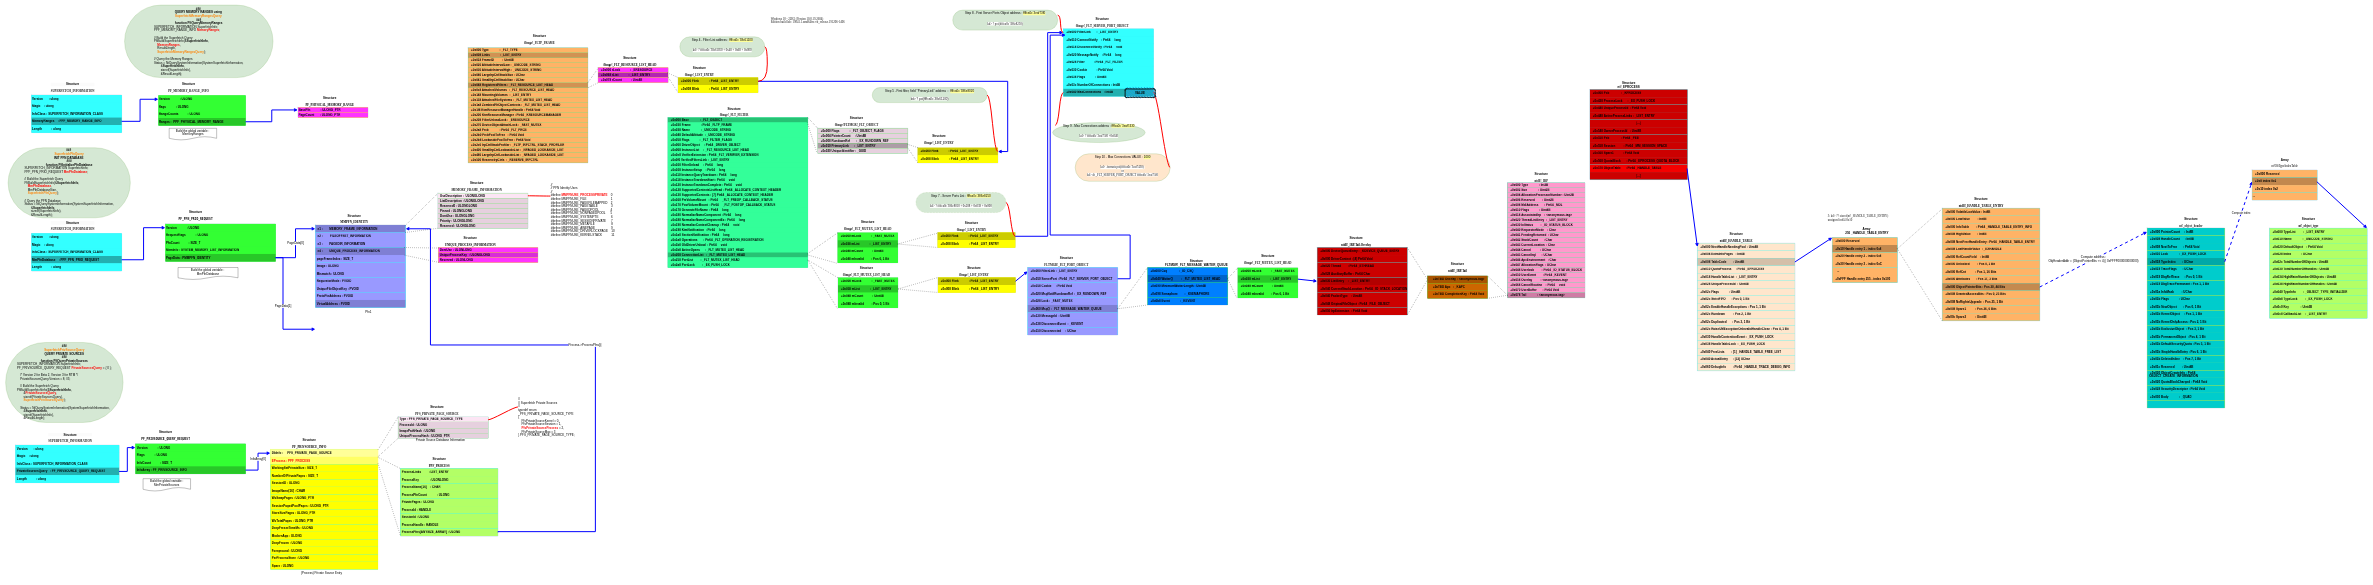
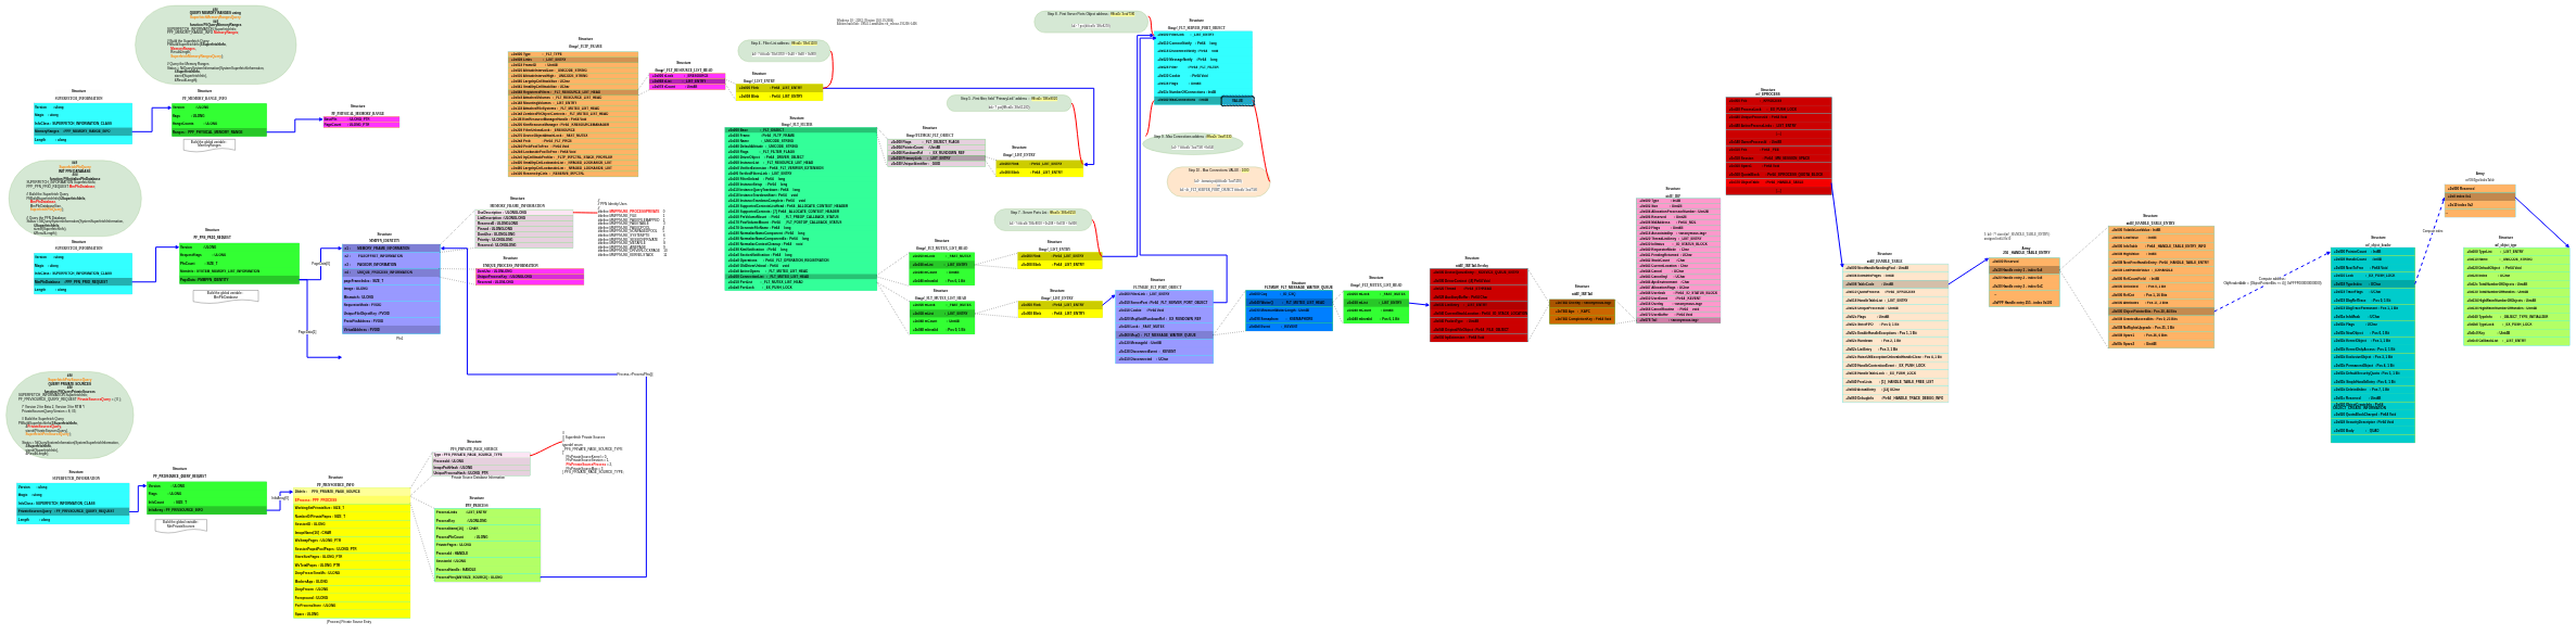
- <mxCell id="232" value="&lt;div&gt;Step 7 - Server Ports List : &lt;span style=&quot;background-color: rgb(255, 255, 153);&quot;&gt;ffffca0c`386e8250&lt;/span&gt;&lt;/div&gt;&lt;div&gt;&lt;br&gt;&lt;pre style=&quot;font-family: Consolas&quot;&gt;&lt;span style=&quot;color: #1e1e1e;background-color: #ffffff;&quot;&gt;kd&amp;gt; ? ffffca0c`386e8010 + 0x208 + 0x038 + 0x000&lt;/span&gt;&lt;/pre&gt;&lt;span style=&quot;background-color: transparent;&quot;&gt;&lt;/span&gt;&lt;/div&gt;" style="whiteSpace=wrap;html=1;rounded=1;arcSize=50;align=center;verticalAlign=middle;strokeWidth=1;autosize=1;spacing=4;treeFolding=1;treeMoving=1;newEdgeStyle={&quot;edgeStyle&quot;:&quot;entityRelationEdgeStyle&quot;,&quot;startArrow&quot;:&quot;none&quot;,&quot;endArrow&quot;:&quot;none&quot;,&quot;segment&quot;:10,&quot;curved&quot;:1};fontSize=12;fillColor=#d5e8d4;strokeColor=#82b366;dashed=1;" parent="1" vertex="1"><mxGeometry x="3663" y="770" width="360" height="80" as="geometry" /></mxCell>
+ <mxCell id="232" value="&lt;div&gt;Step 7 - Server Ports List : &lt;span style=&quot;background-color: rgb(255, 255, 153);&quot;&gt;ffffca0c`386e8250&lt;/span&gt;&lt;/div&gt;&lt;div&gt;&lt;br&gt;&lt;pre style=&quot;font-family: Consolas&quot;&gt;&lt;span style=&quot;color: #1e1e1e;background-color: #ffffff;&quot;&gt;kd&amp;gt; ? ffffca0c`386e8010 + 0x208 + 0x038 + 0x000&lt;/span&gt;&lt;/pre&gt;&lt;span style=&quot;background-color: transparent;&quot;&gt;&lt;/span&gt;&lt;/div&gt;" style="whiteSpace=wrap;html=1;rounded=1;arcSize=50;align=center;verticalAlign=middle;strokeWidth=1;autosize=1;spacing=4;treeFolding=1;treeMoving=1;newEdgeStyle={&quot;edgeStyle&quot;:&quot;entityRelationEdgeStyle&quot;,&quot;startArrow&quot;:&quot;none&quot;,&quot;endArrow&quot;:&quot;none&quot;,&quot;segment&quot;:10,&quot;curved&quot;:1};fontSize=12;fillColor=#d5e8d4;strokeColor=#82b366;" parent="1" vertex="1"><mxGeometry x="3663" y="770" width="360" height="80" as="geometry" /></mxCell>
- <mxCell id="439" value="&amp;nbsp;&amp;nbsp; +0x02c Duplicated&amp;nbsp;&amp;nbsp;&amp;nbsp;&amp;nbsp;&amp;nbsp;&amp;nbsp; : Pos 3, 1 Bit" style="shape=partialRectangle;html=1;whiteSpace=wrap;connectable=0;fillColor=#FFE6CC;top=0;left=0;bottom=0;right=0;overflow=hidden;strokeColor=#001DBC;fontStyle=1;fontColor=#000000;align=left;" parent="438" vertex="1"><mxGeometry width="390" height="30" as="geometry"><mxRectangle width="390" height="30" as="alternateBounds" /></mxGeometry></mxCell>
+ <mxCell id="439" value="&amp;nbsp;&amp;nbsp; +0x02c ListEntry&amp;nbsp;&amp;nbsp;&amp;nbsp;&amp;nbsp;&amp;nbsp;&amp;nbsp; : Pos 3, 1 Bit" style="shape=partialRectangle;html=1;whiteSpace=wrap;connectable=0;fillColor=#FFE6CC;top=0;left=0;bottom=0;right=0;overflow=hidden;strokeColor=#001DBC;fontStyle=1;fontColor=#000000;align=left;" parent="438" vertex="1"><mxGeometry width="390" height="30" as="geometry"><mxRectangle width="390" height="30" as="alternateBounds" /></mxGeometry></mxCell>
- <mxCell id="776" value="&amp;nbsp;ProcessPfns[ANYSIZE_ARRAY]&amp;nbsp;: ULONG" style="shape=partialRectangle;html=1;whiteSpace=wrap;connectable=0;fillColor=#B3FF66;top=0;left=0;bottom=0;right=0;overflow=hidden;strokeColor=#001DBC;fontStyle=1;fontColor=#000000;align=left;" parent="775" vertex="1"><mxGeometry width="390" height="30" as="geometry"><mxRectangle width="390" height="30" as="alternateBounds" /></mxGeometry></mxCell>
+ <mxCell id="776" value="&amp;nbsp;ProcessPfns[ANYSIZE_SOURCE]&amp;nbsp;: ULONG" style="shape=partialRectangle;html=1;whiteSpace=wrap;connectable=0;fillColor=#B3FF66;top=0;left=0;bottom=0;right=0;overflow=hidden;strokeColor=#001DBC;fontStyle=1;fontColor=#000000;align=left;" parent="775" vertex="1"><mxGeometry width="390" height="30" as="geometry"><mxRectangle width="390" height="30" as="alternateBounds" /></mxGeometry></mxCell>
